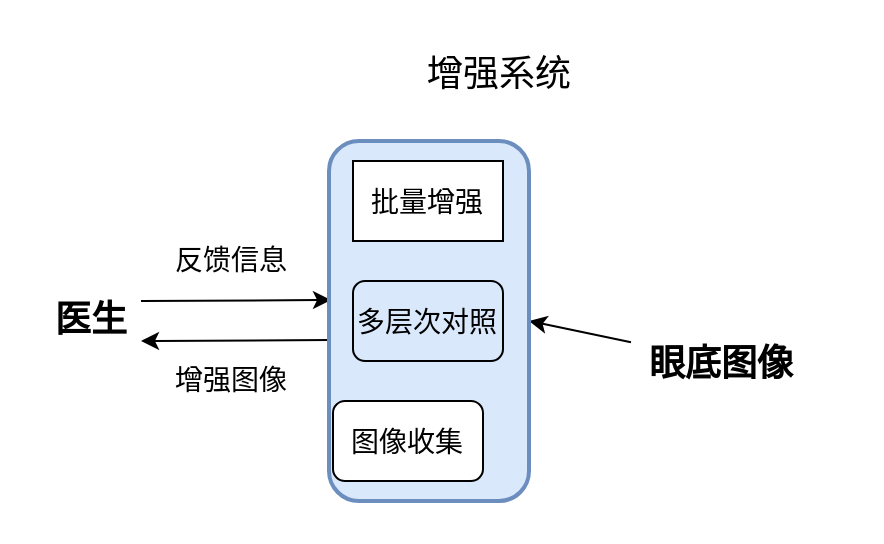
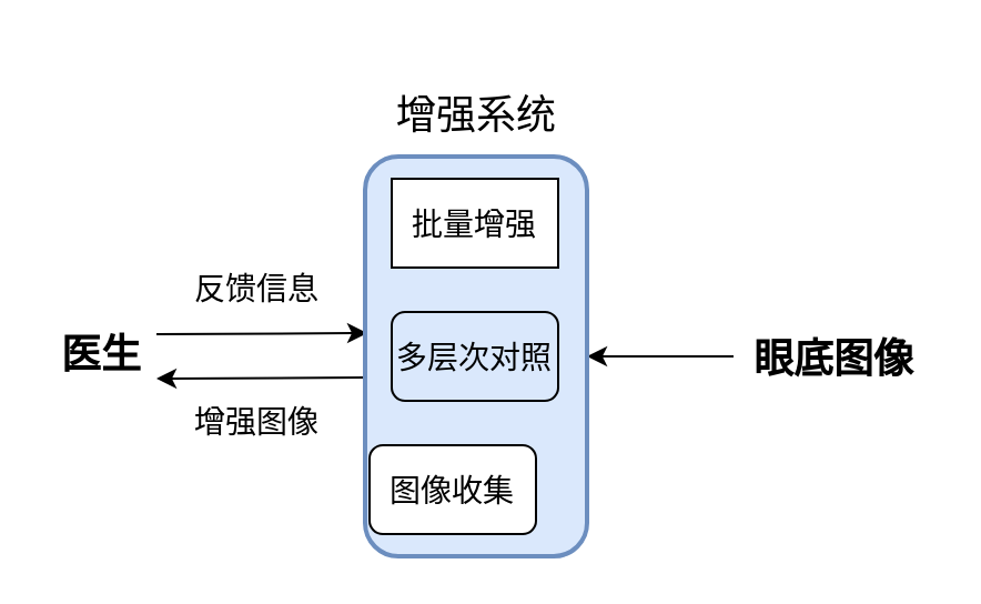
- <mxCell id="8" value="&lt;font style=&quot;font-size: 18px&quot;&gt;增强系统&lt;/font&gt;" style="text;html=1;align=center;verticalAlign=middle;resizable=0;points=[];autosize=1;strokeColor=none;fillColor=none;fontSize=36;rounded=1;" vertex="1" parent="1"><mxGeometry x="204" y="5" width="90" height="50" as="geometry" /></mxCell>
+ <mxCell id="8" value="&lt;font style=&quot;font-size: 18px&quot;&gt;增强系统&lt;/font&gt;" style="text;html=1;align=center;verticalAlign=middle;resizable=0;points=[];autosize=1;strokeColor=none;fillColor=none;fontSize=36;rounded=1;" vertex="1" parent="1"><mxGeometry x="169" y="20" width="90" height="50" as="geometry" /></mxCell>
- <mxCell id="4" value="&lt;font style=&quot;font-size: 18px&quot;&gt;&lt;b&gt;眼底图像&lt;/b&gt;&lt;/font&gt;" style="text;html=1;align=center;verticalAlign=middle;resizable=0;points=[];autosize=1;strokeColor=none;fillColor=none;fontSize=24;rounded=1;" vertex="1" parent="1"><mxGeometry x="315" y="160" width="90" height="40" as="geometry" /></mxCell>
+ <mxCell id="4" value="&lt;font style=&quot;font-size: 18px&quot;&gt;&lt;b&gt;眼底图像&lt;/b&gt;&lt;/font&gt;" style="text;html=1;align=center;verticalAlign=middle;resizable=0;points=[];autosize=1;strokeColor=none;fillColor=none;fontSize=24;rounded=1;" vertex="1" parent="1"><mxGeometry x="330" y="140" width="90" height="40" as="geometry" /></mxCell>
